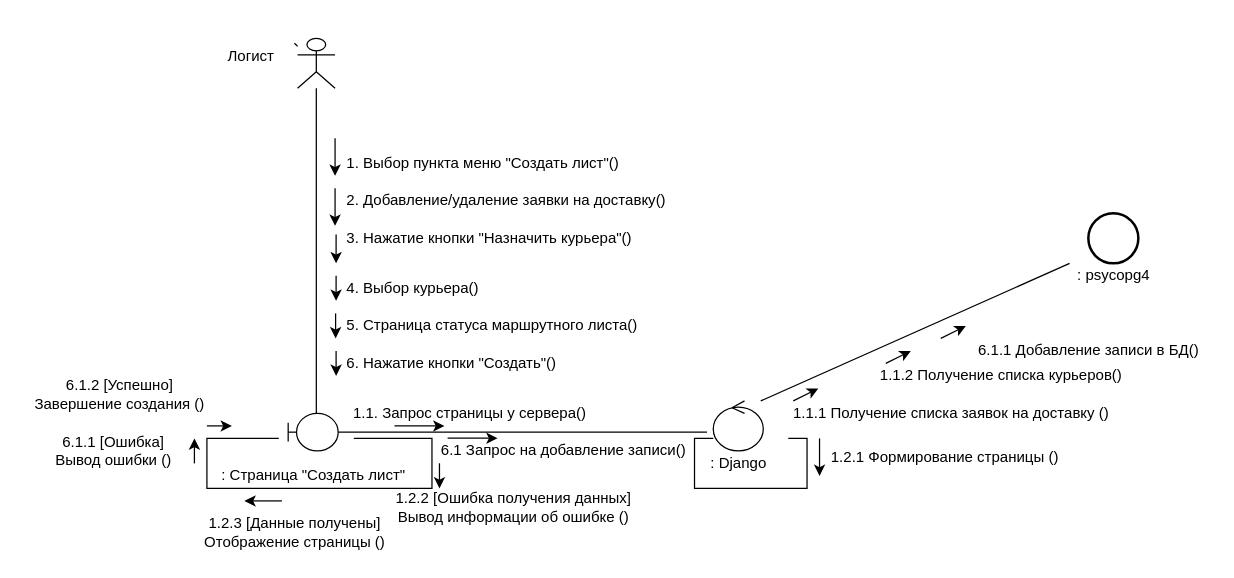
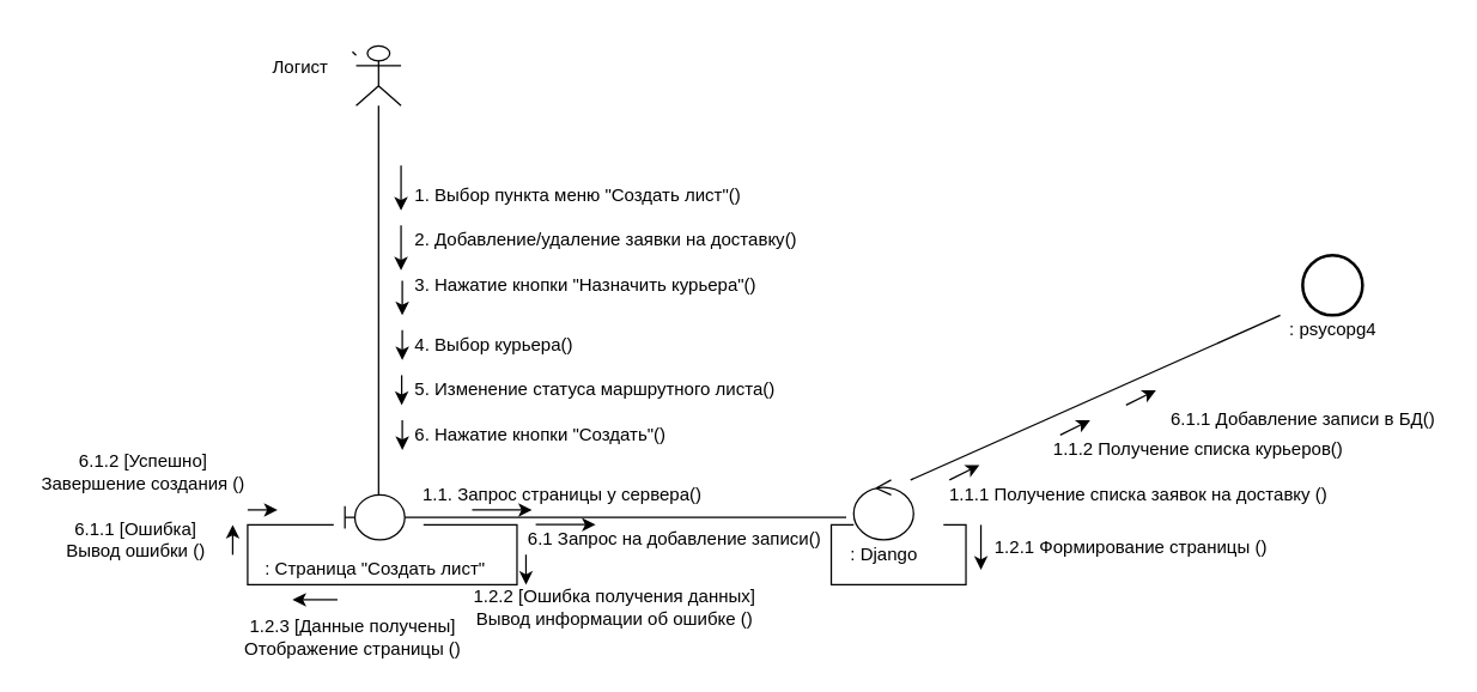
- <mxCell id="28" value="5. Страница статуса маршрутного листа()" style="text;html=1;align=left;verticalAlign=middle;resizable=0;points=[];autosize=1;" parent="1" vertex="1"><mxGeometry x="275" y="250" width="260" height="20" as="geometry" /></mxCell>
+ <mxCell id="28" value="5. Изменение статуса маршрутного листа()" style="text;html=1;align=left;verticalAlign=middle;resizable=0;points=[];autosize=1;" parent="1" vertex="1"><mxGeometry x="275" y="250" width="260" height="20" as="geometry" /></mxCell>
